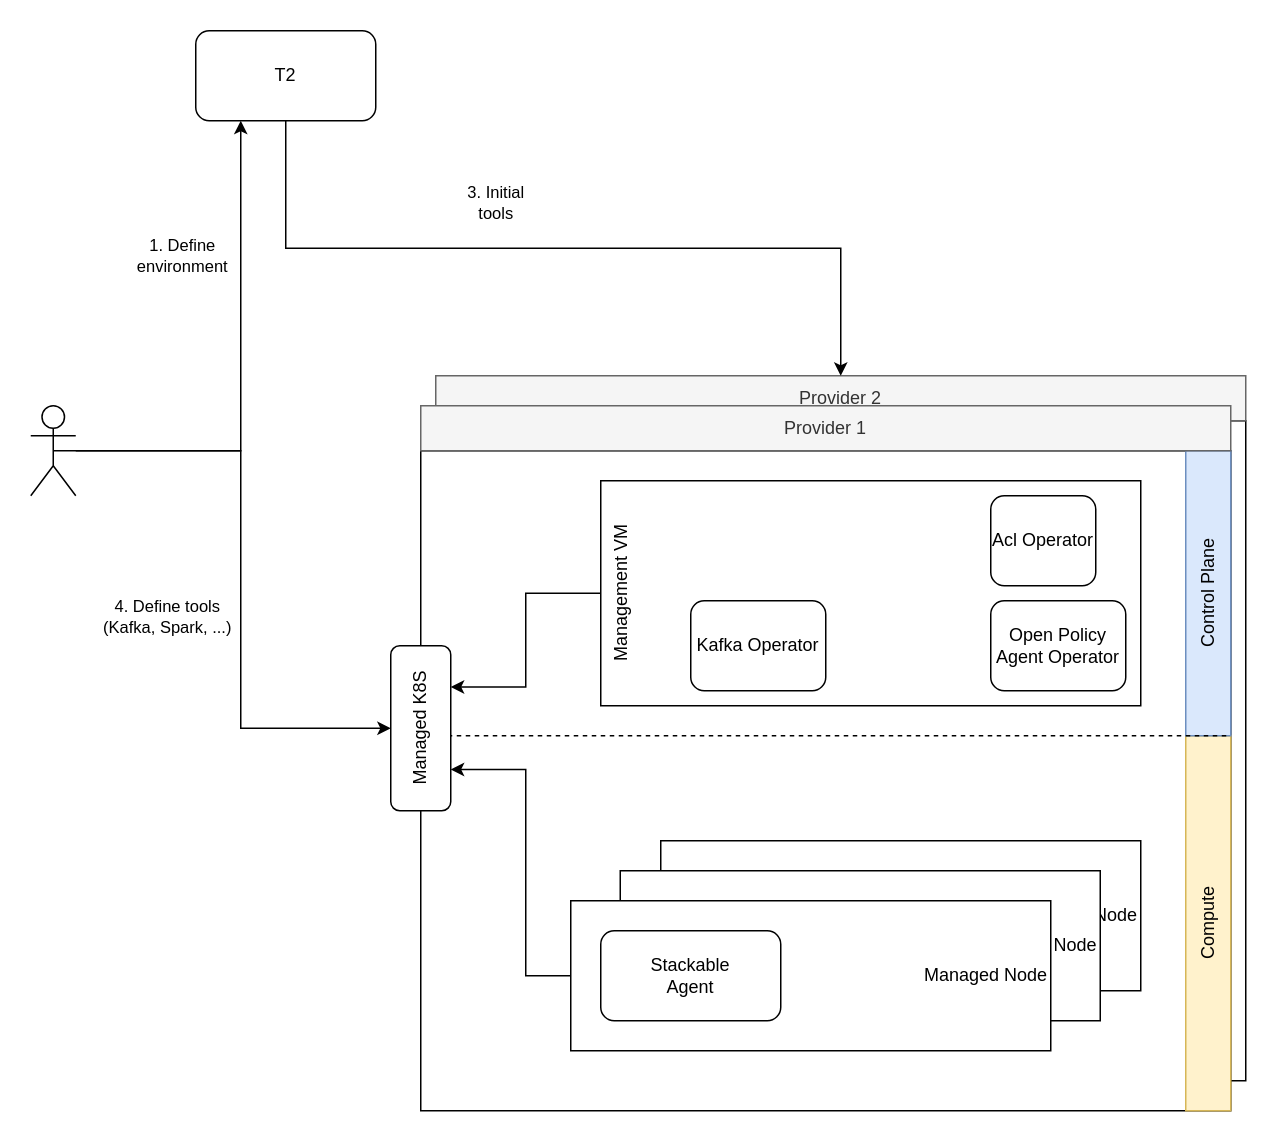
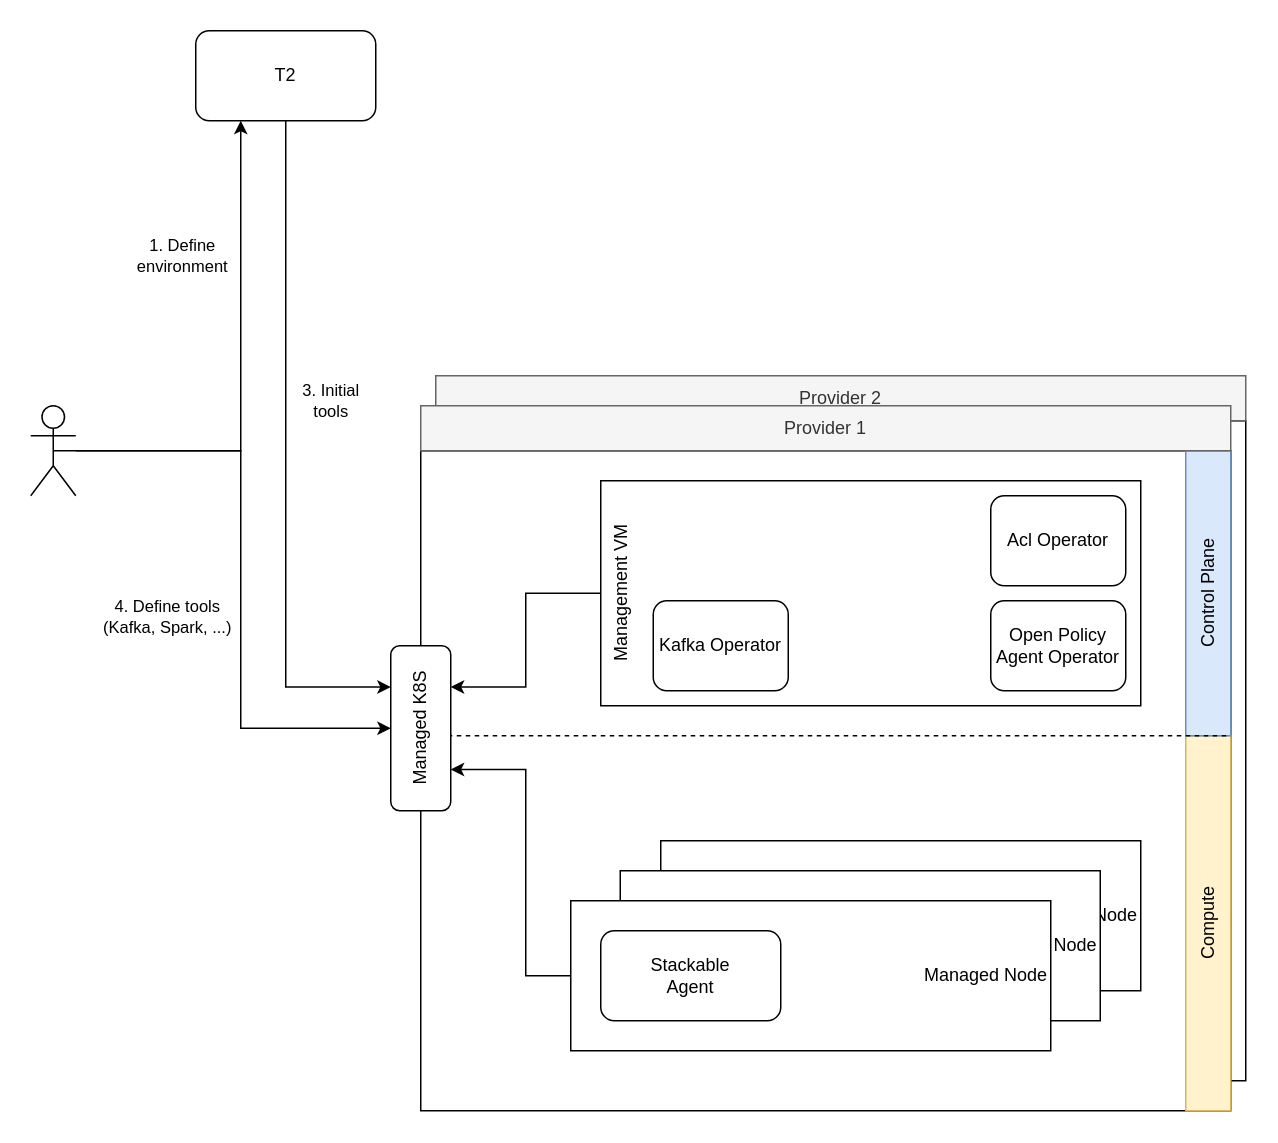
- <mxCell id="20" value="3. Initial&lt;br&gt;tools" style="edgeStyle=orthogonalEdgeStyle;rounded=0;orthogonalLoop=1;jettySize=auto;html=1;exitX=0.5;exitY=1;exitDx=0;exitDy=0;" edge="1" parent="1" source="21" target="3"><mxGeometry x="-0.166" y="30" relative="1" as="geometry"><mxPoint as="offset" /></mxGeometry></mxCell>
+ <mxCell id="20" value="3. Initial&lt;br&gt;tools" style="edgeStyle=orthogonalEdgeStyle;rounded=0;orthogonalLoop=1;jettySize=auto;html=1;exitX=0.5;exitY=1;exitDx=0;exitDy=0;entryX=0;entryY=0.25;entryDx=0;entryDy=0;" edge="1" parent="1" source="21" target="26"><mxGeometry x="-0.166" y="30" relative="1" as="geometry"><mxPoint as="offset" /></mxGeometry></mxCell>
- <mxCell id="30" value="Acl Operator" style="rounded=1;whiteSpace=wrap;html=1;" vertex="1" parent="27"><mxGeometry x="260" y="10" width="70" height="60" as="geometry" /></mxCell>
+ <mxCell id="30" value="Acl Operator" style="rounded=1;whiteSpace=wrap;html=1;" vertex="1" parent="27"><mxGeometry x="260" y="10" width="90" height="60" as="geometry" /></mxCell>
- <mxCell id="29" value="Kafka Operator" style="rounded=1;whiteSpace=wrap;html=1;" vertex="1" parent="27"><mxGeometry x="60" y="80" width="90" height="60" as="geometry" /></mxCell>
+ <mxCell id="29" value="Kafka Operator" style="rounded=1;whiteSpace=wrap;html=1;" vertex="1" parent="27"><mxGeometry x="35" y="80" width="90" height="60" as="geometry" /></mxCell>
